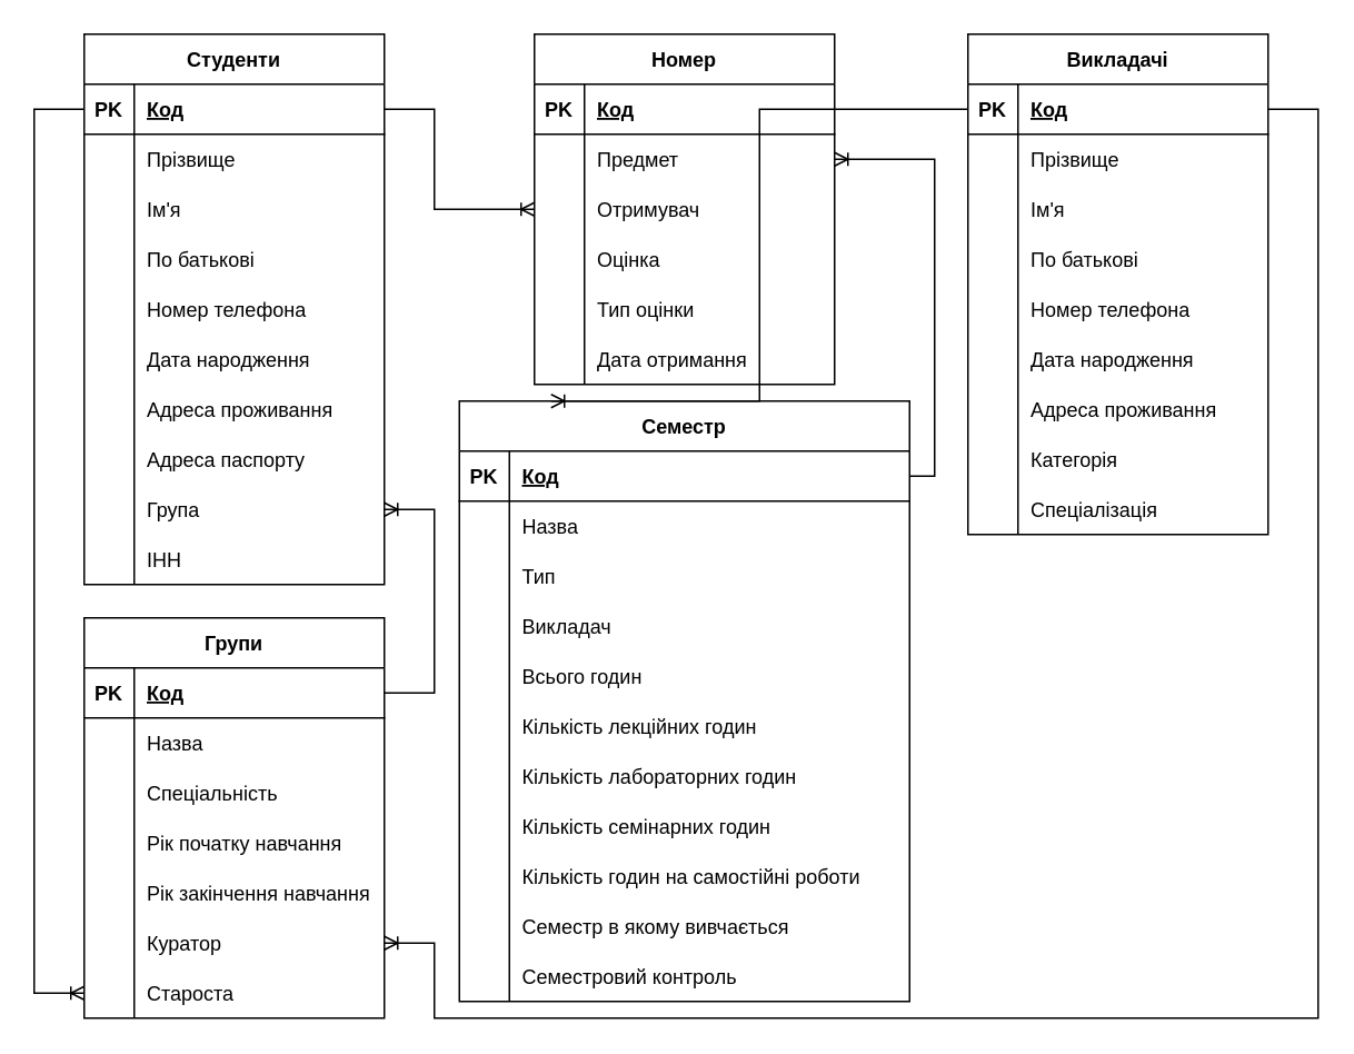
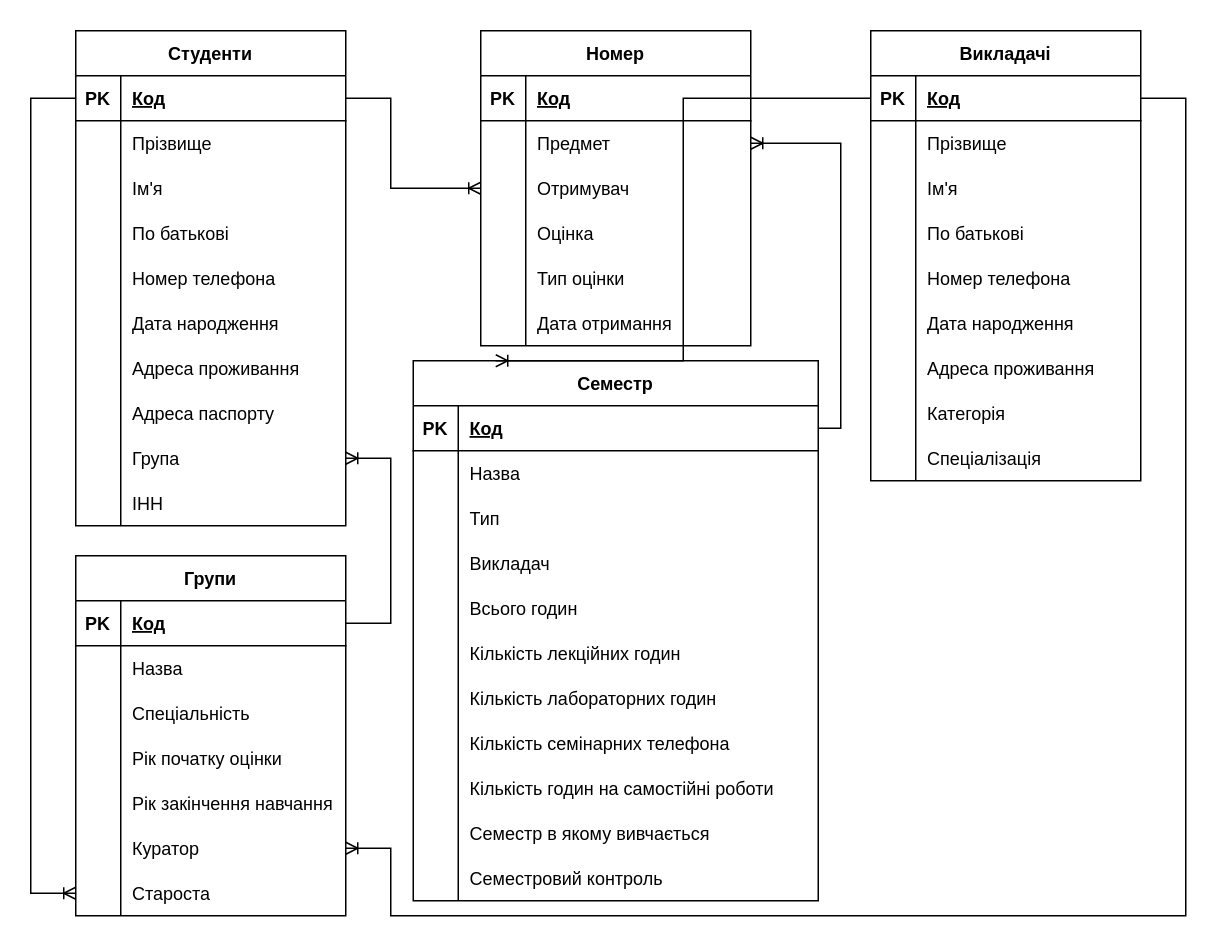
- <mxCell id="126" value="Кількість семінарних годин" style="shape=partialRectangle;connectable=0;fillColor=none;top=0;left=0;bottom=0;right=0;align=left;spacingLeft=6;overflow=hidden;" parent="124" vertex="1"><mxGeometry x="30" width="240" height="30" as="geometry"><mxRectangle width="240" height="30" as="alternateBounds" /></mxGeometry></mxCell>
+ <mxCell id="126" value="Кількість семінарних телефона" style="shape=partialRectangle;connectable=0;fillColor=none;top=0;left=0;bottom=0;right=0;align=left;spacingLeft=6;overflow=hidden;" parent="124" vertex="1"><mxGeometry x="30" width="240" height="30" as="geometry"><mxRectangle width="240" height="30" as="alternateBounds" /></mxGeometry></mxCell>
- <mxCell id="14" value="Рік початку навчання" style="shape=partialRectangle;connectable=0;fillColor=none;top=0;left=0;bottom=0;right=0;align=left;spacingLeft=6;overflow=hidden;" parent="12" vertex="1"><mxGeometry x="30" width="150" height="30" as="geometry"><mxRectangle width="150" height="30" as="alternateBounds" /></mxGeometry></mxCell>
+ <mxCell id="14" value="Рік початку оцінки" style="shape=partialRectangle;connectable=0;fillColor=none;top=0;left=0;bottom=0;right=0;align=left;spacingLeft=6;overflow=hidden;" parent="12" vertex="1"><mxGeometry x="30" width="150" height="30" as="geometry"><mxRectangle width="150" height="30" as="alternateBounds" /></mxGeometry></mxCell>
